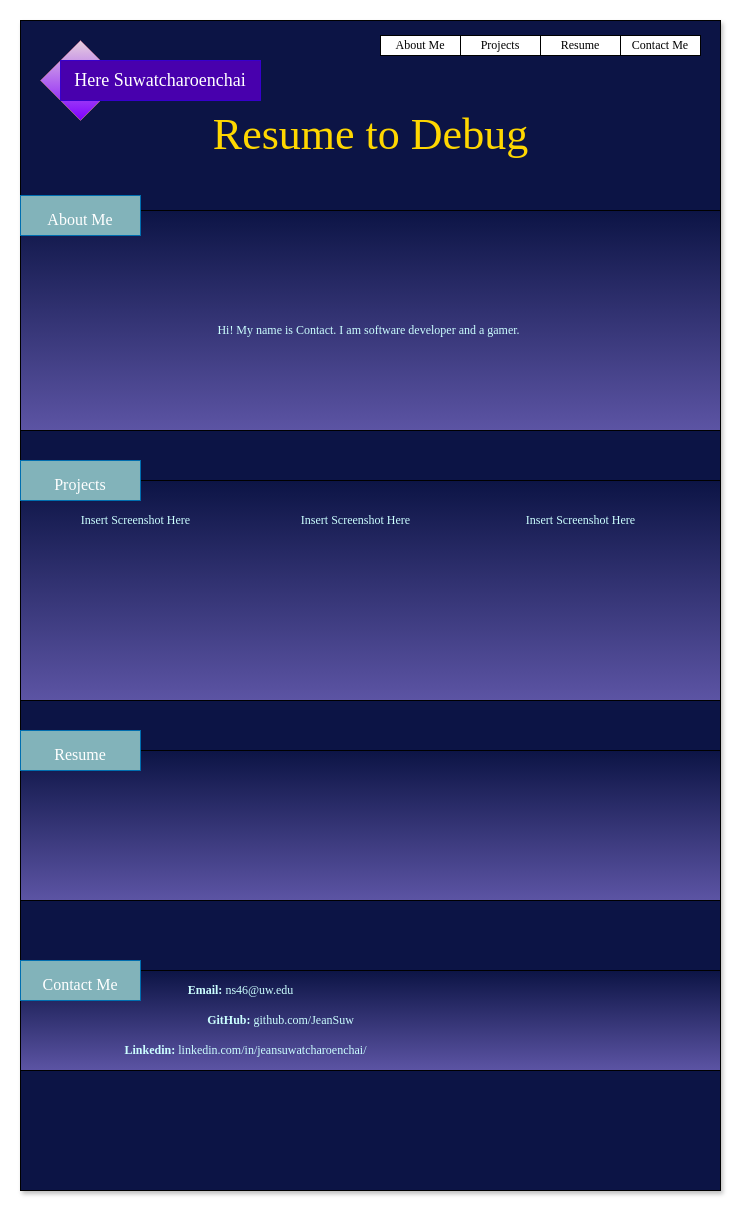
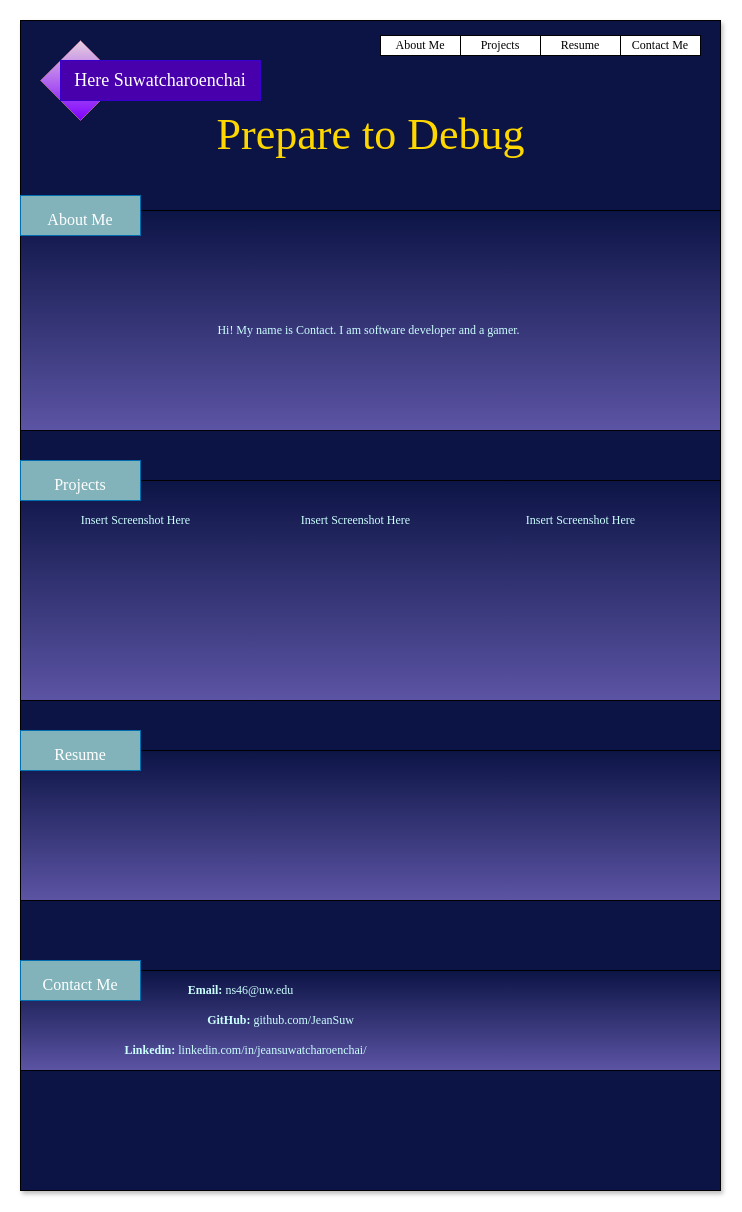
- <mxCell id="11" value="&lt;span style=&quot;font-size: 44px&quot;&gt;&lt;font style=&quot;font-size: 44px&quot;&gt;Resume to Debug&lt;/font&gt;&lt;/span&gt;" style="text;html=1;resizable=0;autosize=1;align=center;verticalAlign=middle;points=[];fillColor=none;strokeColor=none;rounded=0;fontFamily=Lucida Console;fontSize=44;fontColor=#FFD700;" vertex="1" parent="1"><mxGeometry x="210" y="105" width="320" height="60" as="geometry" /></mxCell>
+ <mxCell id="11" value="&lt;span style=&quot;font-size: 44px&quot;&gt;&lt;font style=&quot;font-size: 44px&quot;&gt;Prepare to Debug&lt;/font&gt;&lt;/span&gt;" style="text;html=1;resizable=0;autosize=1;align=center;verticalAlign=middle;points=[];fillColor=none;strokeColor=none;rounded=0;fontFamily=Lucida Console;fontSize=44;fontColor=#FFD700;" vertex="1" parent="1"><mxGeometry x="210" y="105" width="320" height="60" as="geometry" /></mxCell>
